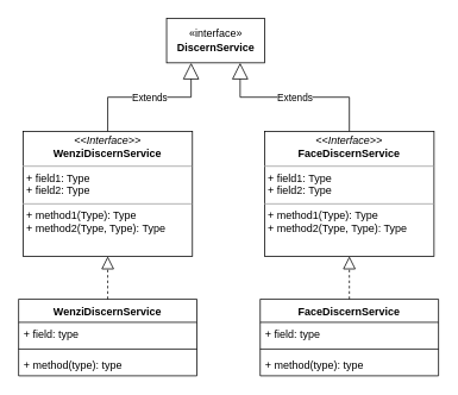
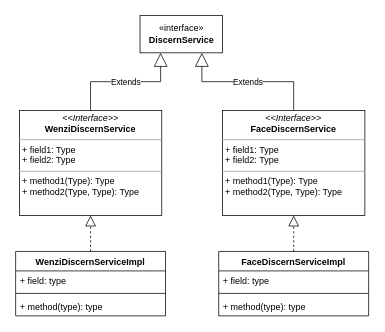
- <mxCell id="5" value="WenziDiscernService" style="swimlane;fontStyle=1;align=center;verticalAlign=top;childLayout=stackLayout;horizontal=1;startSize=26;horizontalStack=0;resizeParent=1;resizeParentMax=0;resizeLast=0;collapsible=1;marginBottom=0;" vertex="1" parent="1"><mxGeometry x="20" y="335" width="200" height="86" as="geometry" /></mxCell>
+ <mxCell id="5" value="WenziDiscernServiceImpl" style="swimlane;fontStyle=1;align=center;verticalAlign=top;childLayout=stackLayout;horizontal=1;startSize=26;horizontalStack=0;resizeParent=1;resizeParentMax=0;resizeLast=0;collapsible=1;marginBottom=0;" vertex="1" parent="1"><mxGeometry x="20" y="335" width="200" height="86" as="geometry" /></mxCell>
- <mxCell id="9" value="FaceDiscernService" style="swimlane;fontStyle=1;align=center;verticalAlign=top;childLayout=stackLayout;horizontal=1;startSize=26;horizontalStack=0;resizeParent=1;resizeParentMax=0;resizeLast=0;collapsible=1;marginBottom=0;" vertex="1" parent="1"><mxGeometry x="291" y="335" width="200" height="86" as="geometry" /></mxCell>
+ <mxCell id="9" value="FaceDiscernServiceImpl" style="swimlane;fontStyle=1;align=center;verticalAlign=top;childLayout=stackLayout;horizontal=1;startSize=26;horizontalStack=0;resizeParent=1;resizeParentMax=0;resizeLast=0;collapsible=1;marginBottom=0;" vertex="1" parent="1"><mxGeometry x="291" y="335" width="200" height="86" as="geometry" /></mxCell>
